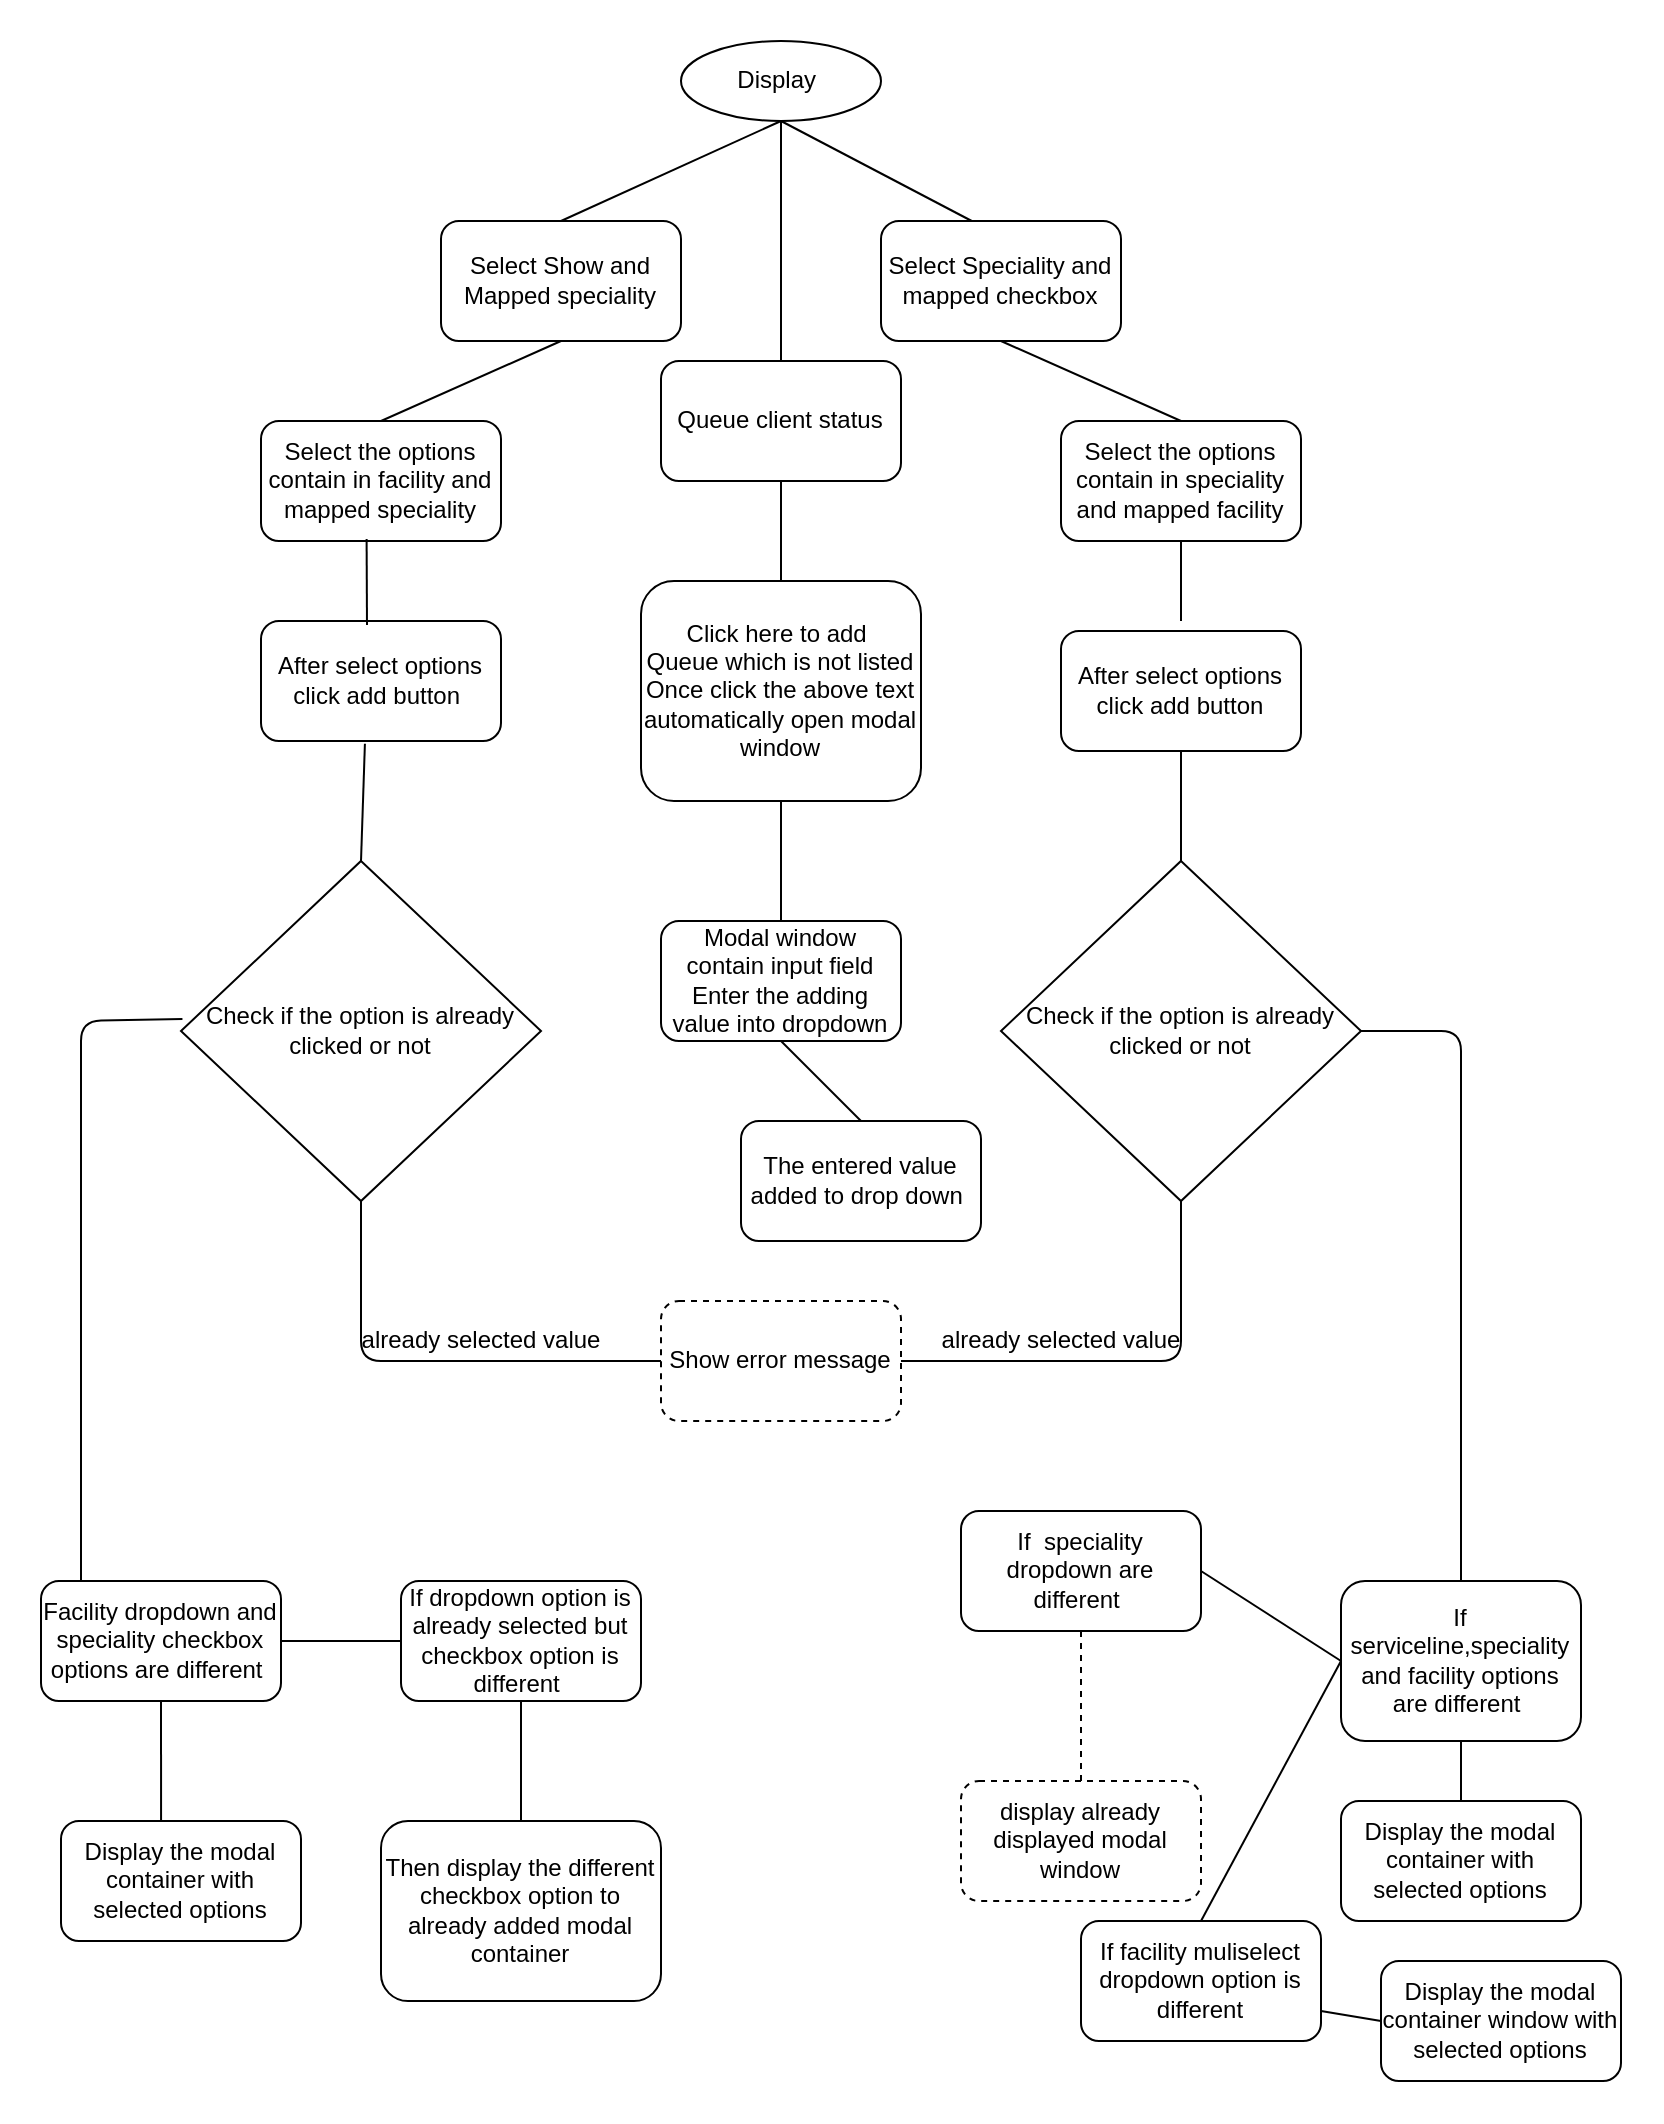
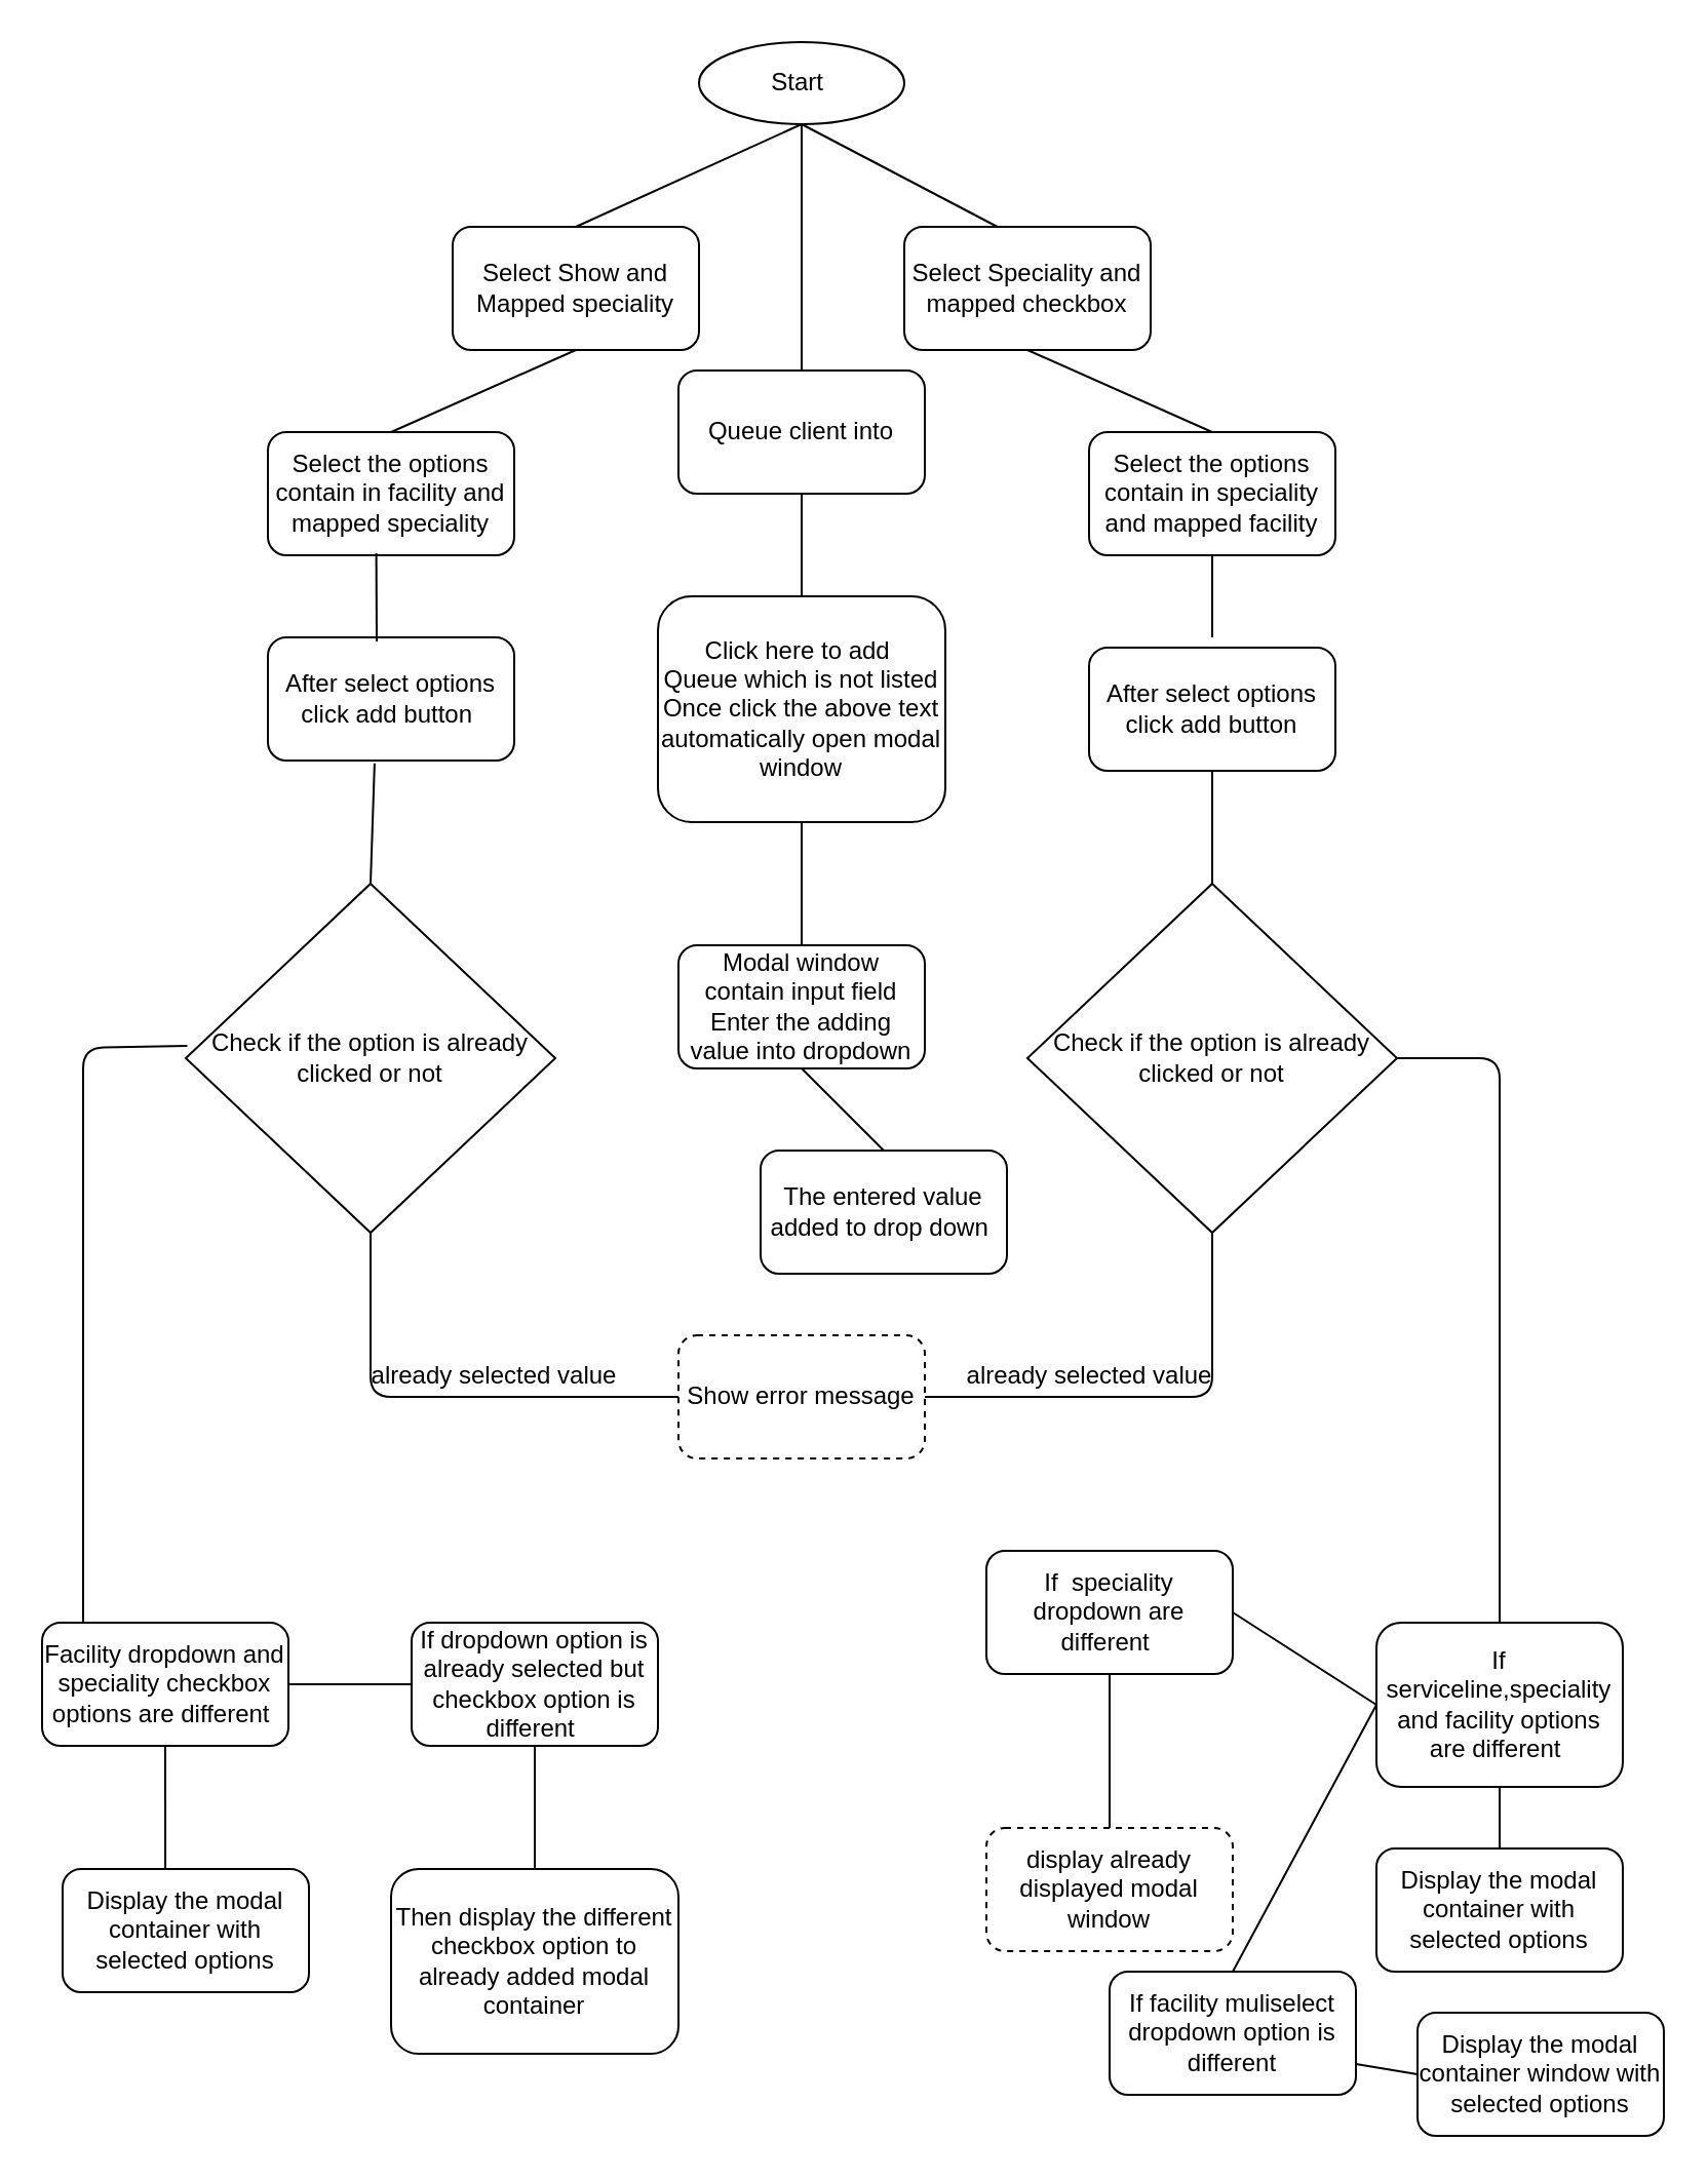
- <mxCell id="2" value="Display&amp;nbsp;" style="ellipse;whiteSpace=wrap;html=1;" vertex="1" parent="1"><mxGeometry x="340" y="20" width="100" height="40" as="geometry" /></mxCell>
+ <mxCell id="2" value="Start&amp;nbsp;" style="ellipse;whiteSpace=wrap;html=1;" vertex="1" parent="1"><mxGeometry x="340" y="20" width="100" height="40" as="geometry" /></mxCell>
- <mxCell id="11" value="Queue client status" style="rounded=1;whiteSpace=wrap;html=1;" vertex="1" parent="1"><mxGeometry x="330" y="180" width="120" height="60" as="geometry" /></mxCell>
+ <mxCell id="11" value="Queue client into" style="rounded=1;whiteSpace=wrap;html=1;" vertex="1" parent="1"><mxGeometry x="330" y="180" width="120" height="60" as="geometry" /></mxCell>
- <mxCell id="47" value="" style="endArrow=none;html=1;entryX=0.5;entryY=1;entryDx=0;entryDy=0;exitX=0.5;exitY=0;exitDx=0;exitDy=0;dashed=1;" edge="1" parent="1" source="46" target="44"><mxGeometry width="50" height="50" relative="1" as="geometry"><mxPoint x="540" y="880" as="sourcePoint" /><mxPoint x="450" y="830" as="targetPoint" /></mxGeometry></mxCell>
+ <mxCell id="47" value="" style="endArrow=none;html=1;entryX=0.5;entryY=1;entryDx=0;entryDy=0;exitX=0.5;exitY=0;exitDx=0;exitDy=0;" edge="1" parent="1" source="46" target="44"><mxGeometry width="50" height="50" relative="1" as="geometry"><mxPoint x="540" y="880" as="sourcePoint" /><mxPoint x="450" y="830" as="targetPoint" /></mxGeometry></mxCell>
